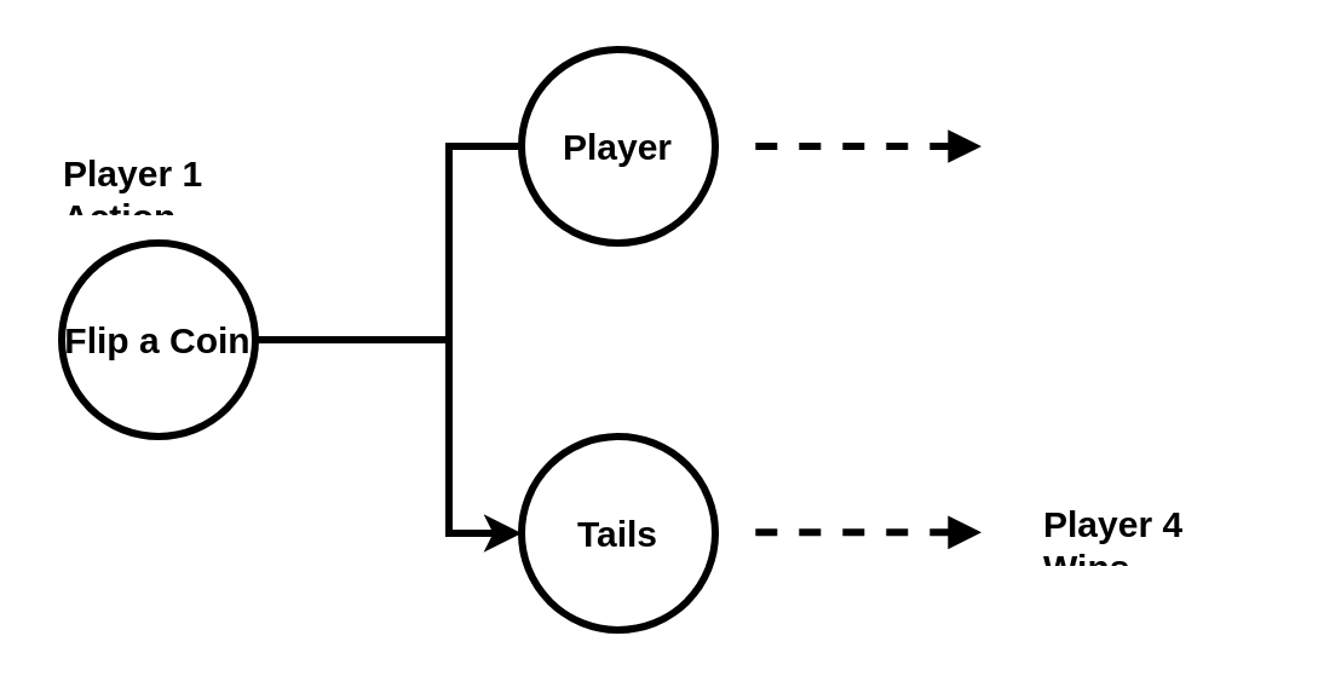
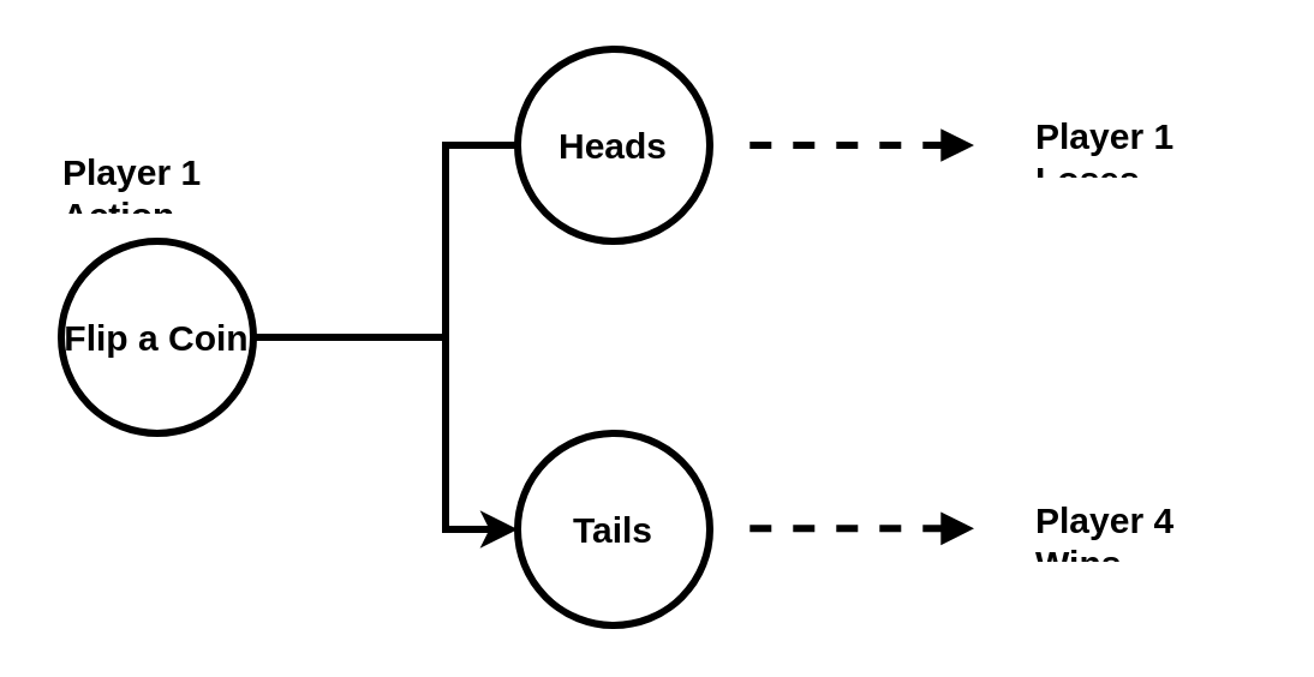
- <mxCell id="4" value="&lt;div style=&quot;font-size: 15px;&quot;&gt;Player&lt;/div&gt;" style="ellipse;whiteSpace=wrap;html=1;aspect=fixed;strokeWidth=3;fontSize=15;fontStyle=1" vertex="1" parent="1"><mxGeometry x="215" y="20" width="80" height="80" as="geometry" /></mxCell>
+ <mxCell id="4" value="&lt;div style=&quot;font-size: 15px;&quot;&gt;Heads&lt;/div&gt;" style="ellipse;whiteSpace=wrap;html=1;aspect=fixed;strokeWidth=3;fontSize=15;fontStyle=1" vertex="1" parent="1"><mxGeometry x="215" y="20" width="80" height="80" as="geometry" /></mxCell>
+ <mxCell id="10" value="Player 1 Loses" style="text;strokeColor=none;fillColor=none;align=left;verticalAlign=middle;spacingLeft=4;spacingRight=4;overflow=hidden;points=[[0,0.5],[1,0.5]];portConstraint=eastwest;rotatable=0;whiteSpace=wrap;html=1;strokeWidth=3;fontSize=15;fontStyle=1" vertex="1" parent="1"><mxGeometry x="425" y="45" width="100" height="30" as="geometry" /></mxCell>
